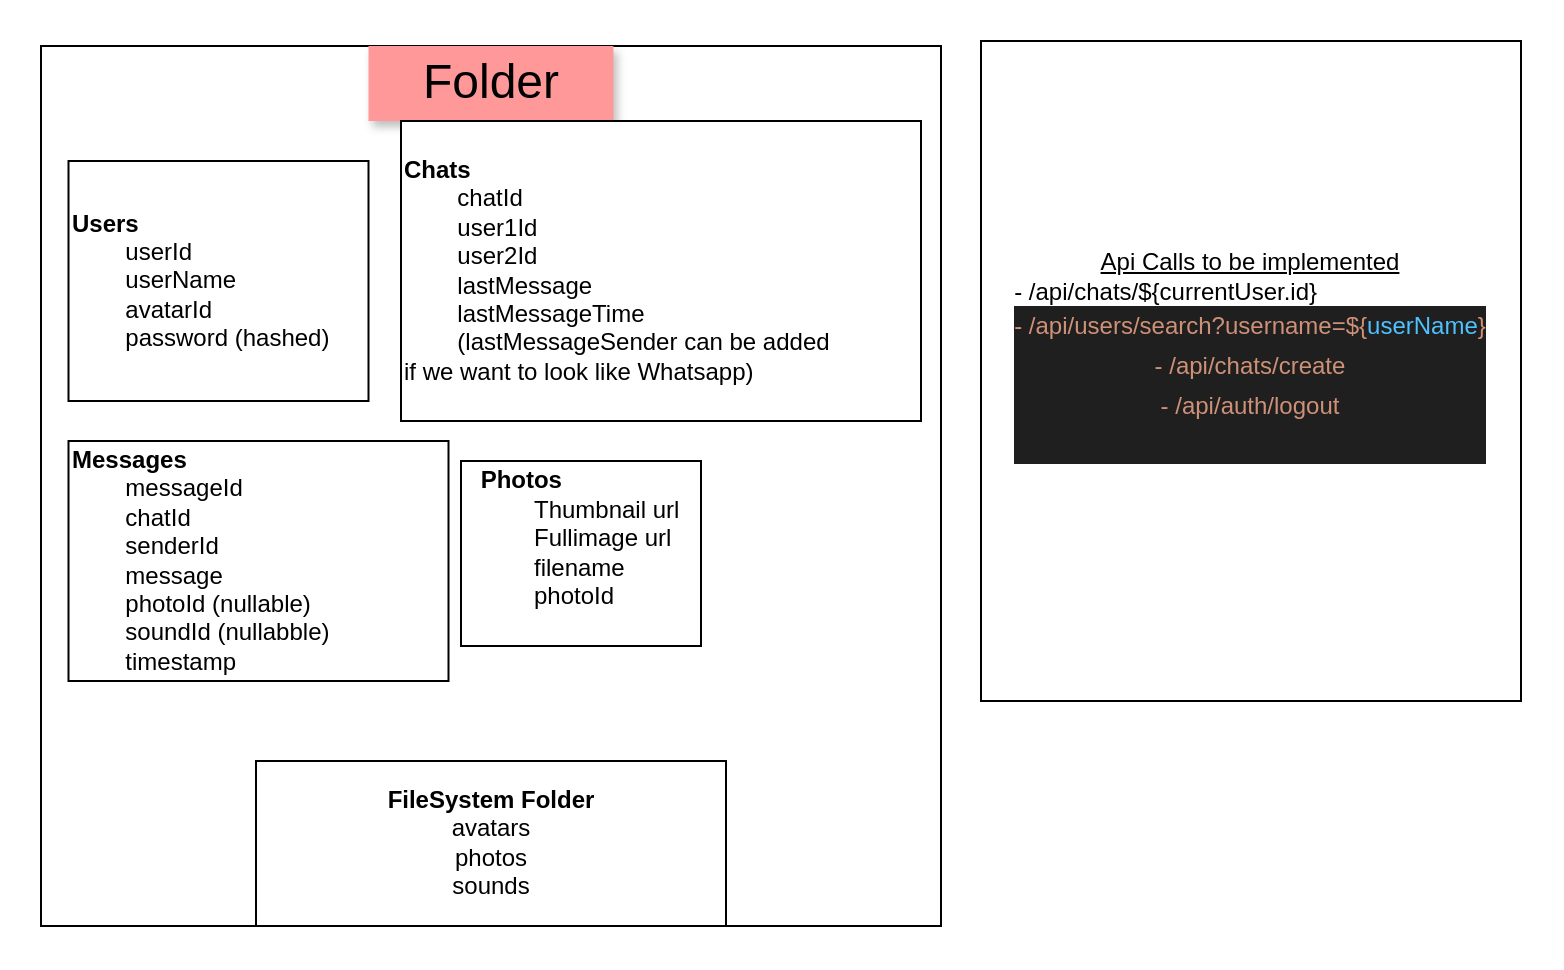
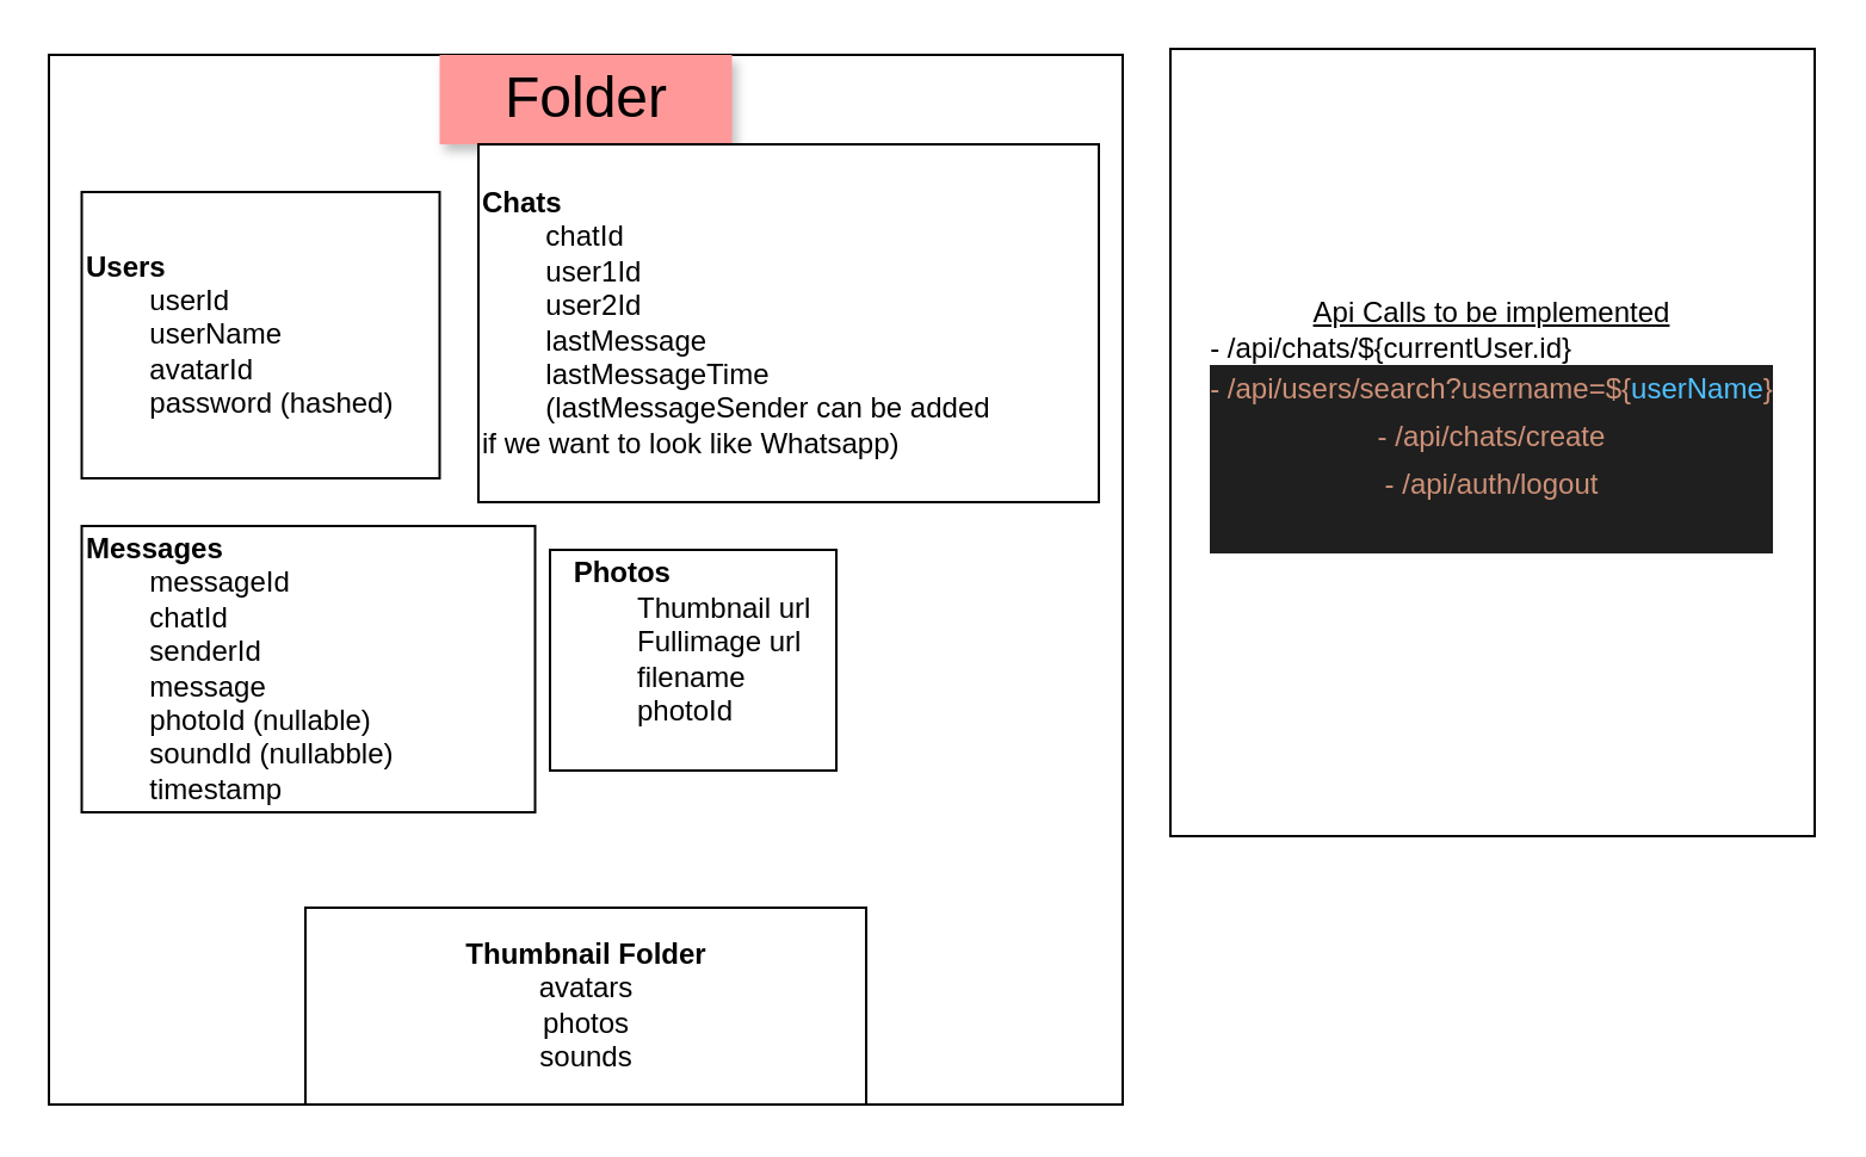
- <mxCell id="6" value="&lt;div&gt;&lt;b&gt;FileSystem Folder&lt;/b&gt;&lt;/div&gt;&lt;div&gt;avatars&lt;/div&gt;&lt;div&gt;photos&lt;/div&gt;&lt;div&gt;sounds&lt;/div&gt;" style="rounded=0;whiteSpace=wrap;html=1;" parent="1" vertex="1"><mxGeometry x="127.5" y="380" width="235" height="82.5" as="geometry" /></mxCell>
+ <mxCell id="6" value="&lt;div&gt;&lt;b&gt;Thumbnail Folder&lt;/b&gt;&lt;/div&gt;&lt;div&gt;avatars&lt;/div&gt;&lt;div&gt;photos&lt;/div&gt;&lt;div&gt;sounds&lt;/div&gt;" style="rounded=0;whiteSpace=wrap;html=1;" parent="1" vertex="1"><mxGeometry x="127.5" y="380" width="235" height="82.5" as="geometry" /></mxCell>
